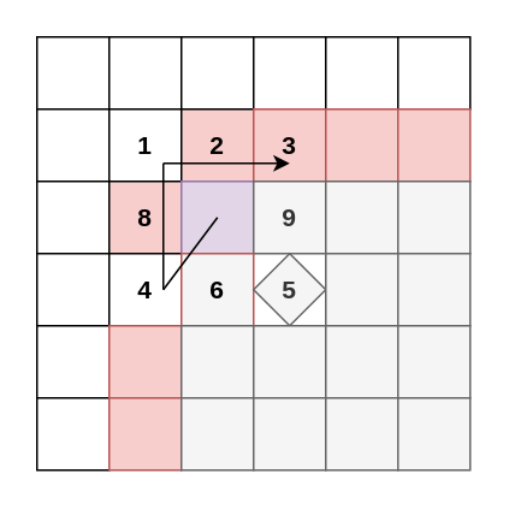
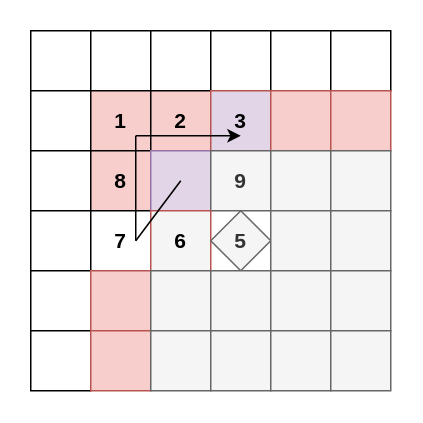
- <mxCell id="9" value="1" style="whiteSpace=wrap;html=1;aspect=fixed;fontSize=14;fontStyle=1" vertex="1" parent="1"><mxGeometry x="60" y="60" width="40" height="40" as="geometry" /></mxCell>
+ <mxCell id="9" value="1" style="whiteSpace=wrap;html=1;aspect=fixed;fontSize=14;fontStyle=1;fillColor=#f8cecc;" vertex="1" parent="1"><mxGeometry x="60" y="60" width="40" height="40" as="geometry" /></mxCell>
- <mxCell id="11" value="3" style="whiteSpace=wrap;html=1;aspect=fixed;fillColor=#f8cecc;strokeColor=#b85450;fontStyle=1;fontSize=14;" vertex="1" parent="1"><mxGeometry x="140" y="60" width="40" height="40" as="geometry" /></mxCell>
+ <mxCell id="11" value="3" style="whiteSpace=wrap;html=1;aspect=fixed;fillColor=#e1d5e7;strokeColor=#b85450;fontStyle=1;fontSize=14;" vertex="1" parent="1"><mxGeometry x="140" y="60" width="40" height="40" as="geometry" /></mxCell>
- <mxCell id="21" value="4" style="whiteSpace=wrap;html=1;aspect=fixed;fontSize=14;fontStyle=1" vertex="1" parent="1"><mxGeometry x="60" y="140" width="40" height="40" as="geometry" /></mxCell>
+ <mxCell id="21" value="7" style="whiteSpace=wrap;html=1;aspect=fixed;fontSize=14;fontStyle=1" vertex="1" parent="1"><mxGeometry x="60" y="140" width="40" height="40" as="geometry" /></mxCell>
